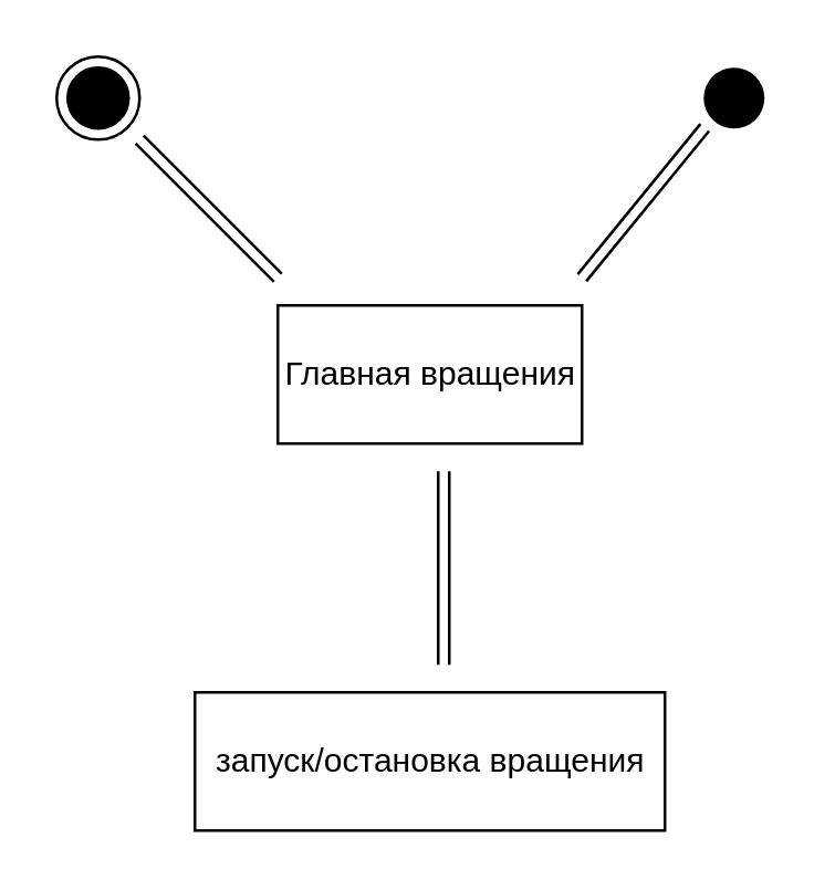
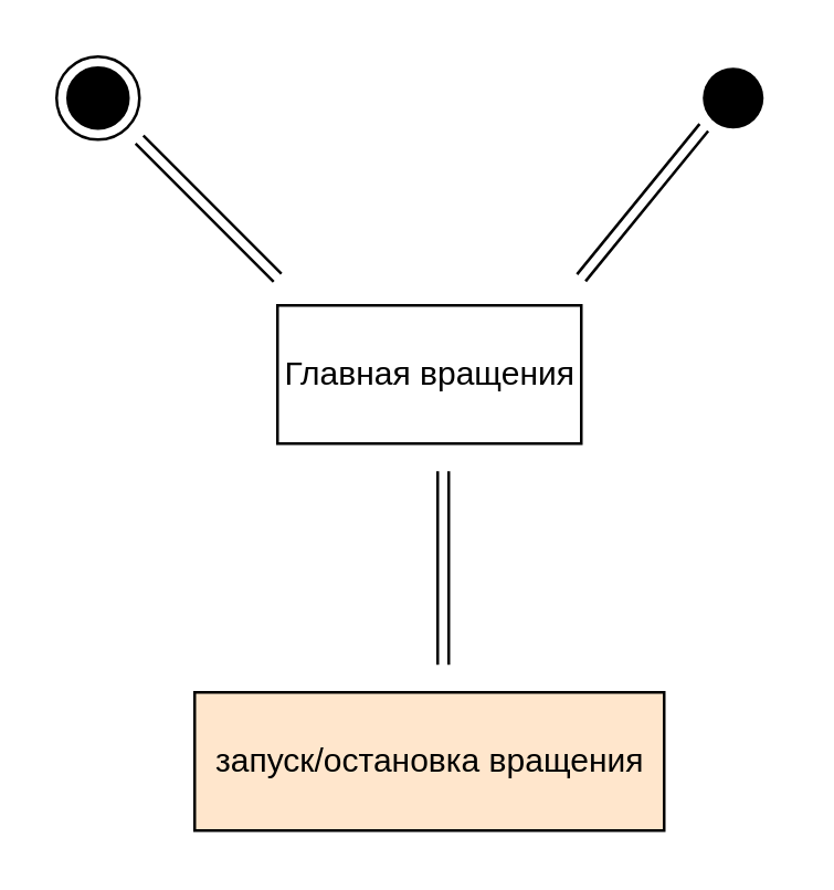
- <mxCell id="5" value="запуск/остановка вращения" style="html=1;shadow=0;strokeColor=#000000;" vertex="1" parent="1"><mxGeometry x="70" y="250" width="170" height="50" as="geometry" /></mxCell>
+ <mxCell id="5" value="запуск/остановка вращения" style="html=1;shadow=0;strokeColor=#000000;fillColor=#ffe6cc;" vertex="1" parent="1"><mxGeometry x="70" y="250" width="170" height="50" as="geometry" /></mxCell>
